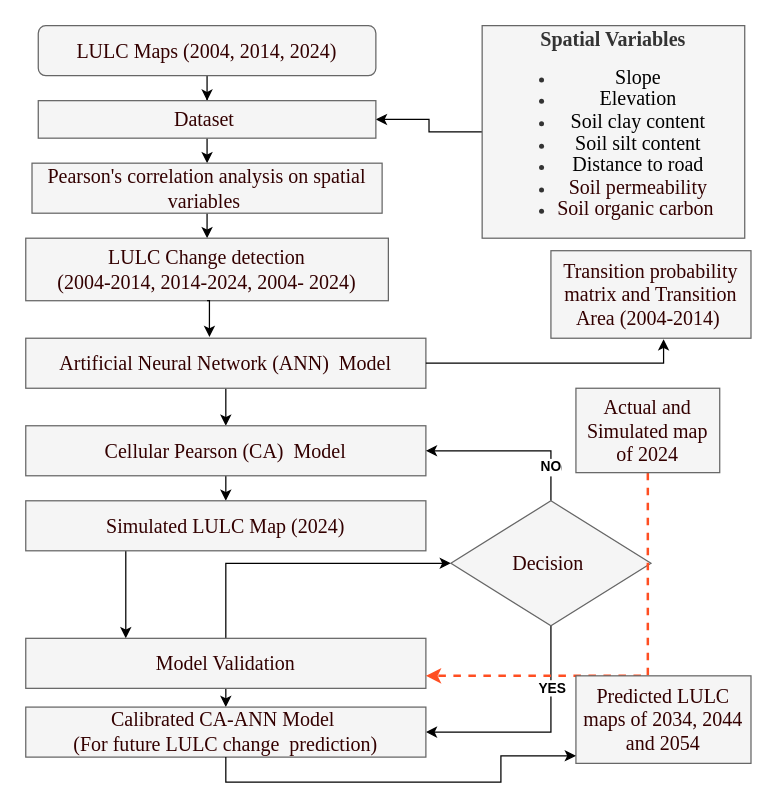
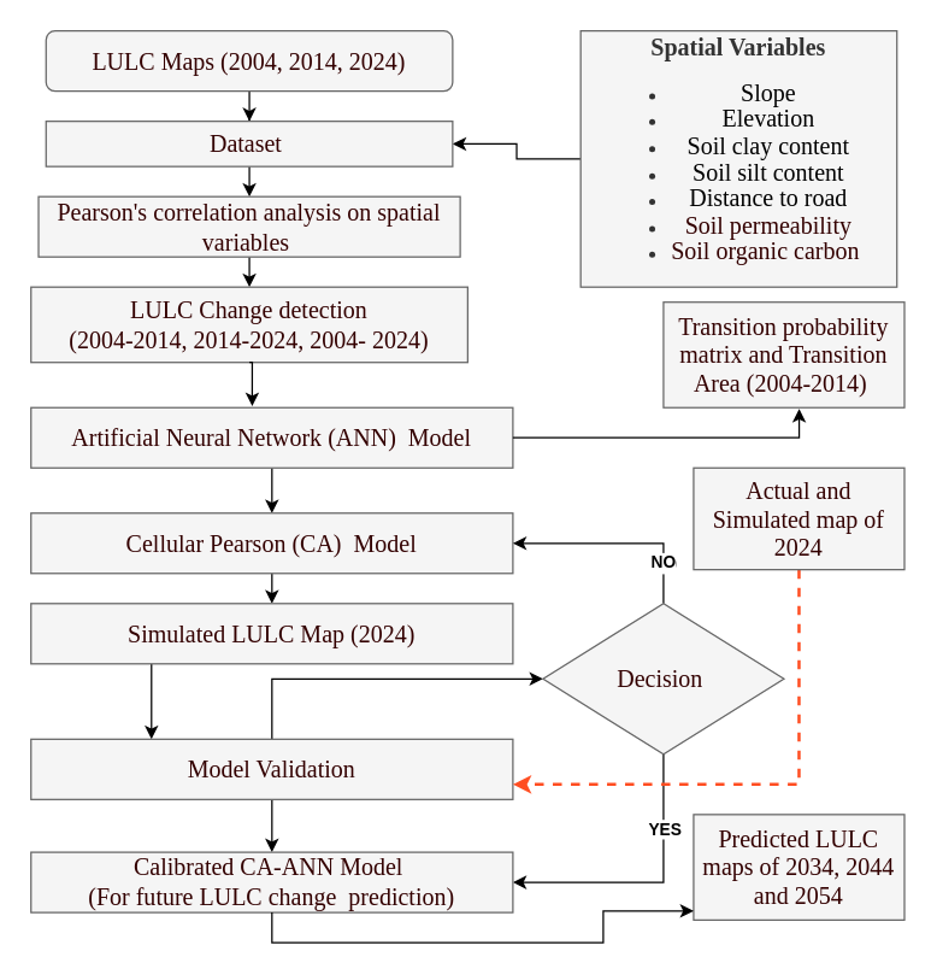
- <mxCell id="28" value="&lt;span style=&quot;font-weight: normal;&quot;&gt;&lt;font face=&quot;Times New Roman&quot; style=&quot;color: rgb(51, 0, 0); font-size: 16px;&quot;&gt;Actual and Simulated map of 2024&lt;/font&gt;&lt;/span&gt;" style="rounded=0;whiteSpace=wrap;html=1;fontStyle=1;fillColor=#f5f5f5;fontColor=#333333;strokeColor=#666666;" parent="1" vertex="1"><mxGeometry x="460" y="310" width="115" height="67.5" as="geometry" /></mxCell>
+ <mxCell id="28" value="&lt;span style=&quot;font-weight: normal;&quot;&gt;&lt;font face=&quot;Times New Roman&quot; style=&quot;color: rgb(51, 0, 0); font-size: 16px;&quot;&gt;Actual and Simulated map of 2024&lt;/font&gt;&lt;/span&gt;" style="rounded=0;whiteSpace=wrap;html=1;fontStyle=1;fillColor=#f5f5f5;fontColor=#333333;strokeColor=#666666;" parent="1" vertex="1"><mxGeometry x="460" y="310" width="140" height="67.5" as="geometry" /></mxCell>
- <mxCell id="20" value="&lt;span style=&quot;font-weight: normal;&quot;&gt;&lt;font face=&quot;Times New Roman&quot; style=&quot;color: rgb(51, 0, 0); font-size: 16px;&quot;&gt;Model Validation&lt;/font&gt;&lt;/span&gt;" style="rounded=0;whiteSpace=wrap;html=1;fontStyle=1;fillColor=#f5f5f5;fontColor=#333333;strokeColor=#666666;" parent="1" vertex="1"><mxGeometry x="20" y="510" width="320" height="40" as="geometry" /></mxCell>
+ <mxCell id="20" value="&lt;span style=&quot;font-weight: normal;&quot;&gt;&lt;font face=&quot;Times New Roman&quot; style=&quot;color: rgb(51, 0, 0); font-size: 16px;&quot;&gt;Model Validation&lt;/font&gt;&lt;/span&gt;" style="rounded=0;whiteSpace=wrap;html=1;fontStyle=1;fillColor=#f5f5f5;fontColor=#333333;strokeColor=#666666;" parent="1" vertex="1"><mxGeometry x="20" y="490" width="320" height="40" as="geometry" /></mxCell>
